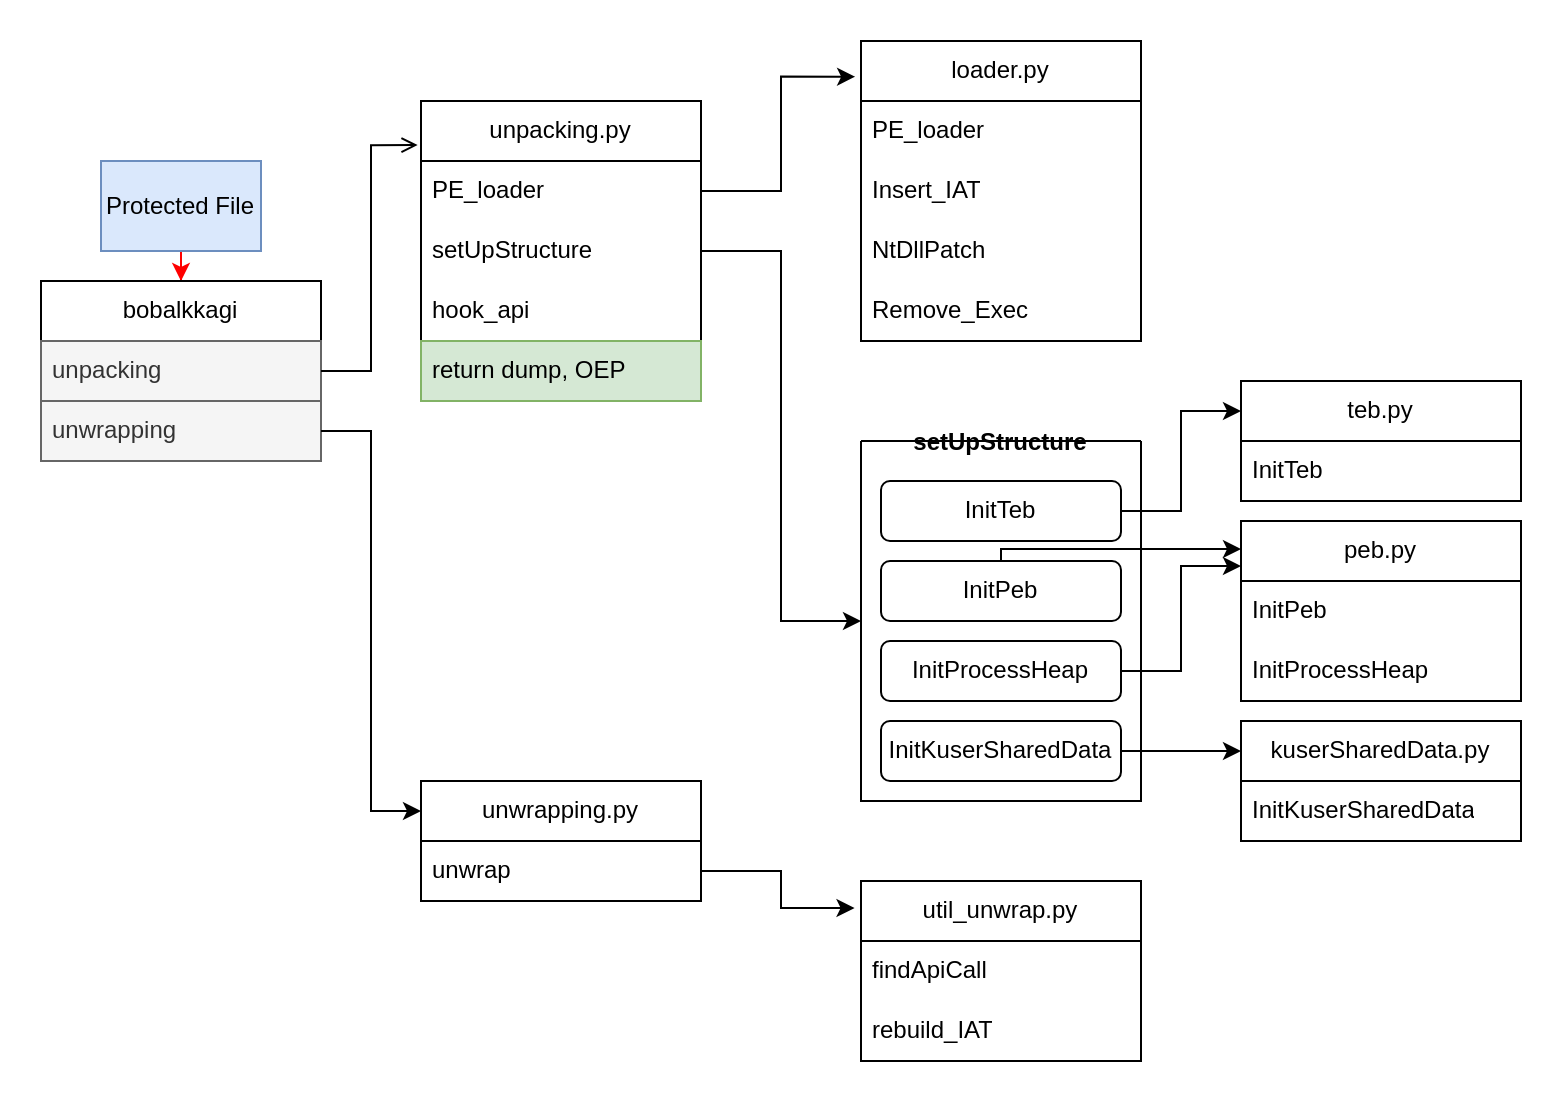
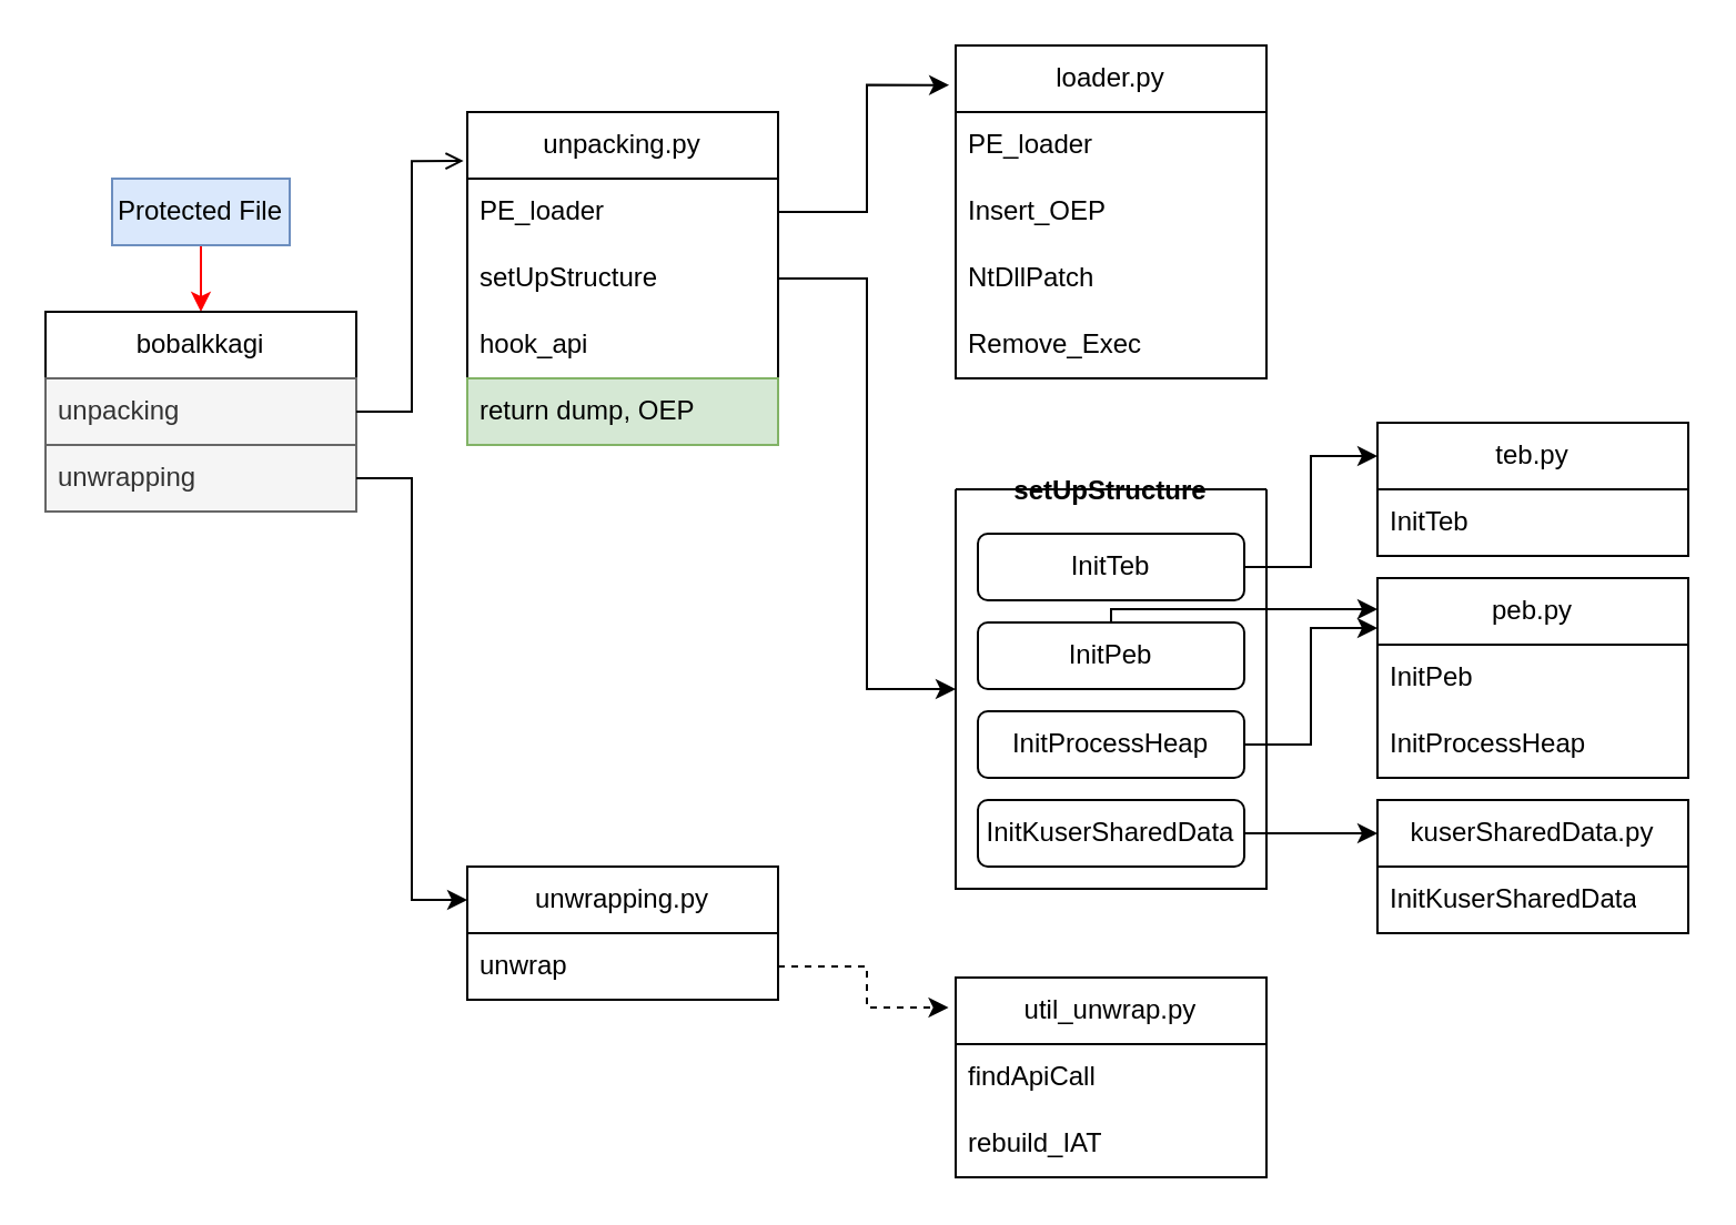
- <mxCell id="15" value="Insert_IAT" style="text;strokeColor=none;fillColor=none;align=left;verticalAlign=middle;spacingLeft=4;spacingRight=4;overflow=hidden;points=[[0,0.5],[1,0.5]];portConstraint=eastwest;rotatable=0;whiteSpace=wrap;html=1;" vertex="1" parent="13"><mxGeometry y="60" width="140" height="30" as="geometry" /></mxCell>
+ <mxCell id="15" value="Insert_OEP" style="text;strokeColor=none;fillColor=none;align=left;verticalAlign=middle;spacingLeft=4;spacingRight=4;overflow=hidden;points=[[0,0.5],[1,0.5]];portConstraint=eastwest;rotatable=0;whiteSpace=wrap;html=1;" vertex="1" parent="13"><mxGeometry y="60" width="140" height="30" as="geometry" /></mxCell>
- <mxCell id="3" value="Protected File" style="rounded=0;whiteSpace=wrap;html=1;fillColor=#dae8fc;strokeColor=#6c8ebf;" vertex="1" parent="1"><mxGeometry x="50" y="80" width="80" height="45" as="geometry" /></mxCell>
+ <mxCell id="3" value="Protected File" style="rounded=0;whiteSpace=wrap;html=1;fillColor=#dae8fc;strokeColor=#6c8ebf;" vertex="1" parent="1"><mxGeometry x="50" y="80" width="80" height="30" as="geometry" /></mxCell>
- <mxCell id="42" style="edgeStyle=orthogonalEdgeStyle;rounded=0;orthogonalLoop=1;jettySize=auto;html=1;entryX=-0.023;entryY=0.15;entryDx=0;entryDy=0;entryPerimeter=0;" edge="1" parent="1" source="37" target="39"><mxGeometry relative="1" as="geometry" /></mxCell>
+ <mxCell id="42" style="edgeStyle=orthogonalEdgeStyle;rounded=0;orthogonalLoop=1;jettySize=auto;html=1;entryX=-0.023;entryY=0.15;entryDx=0;entryDy=0;entryPerimeter=0;dashed=1;" edge="1" parent="1" source="37" target="39"><mxGeometry relative="1" as="geometry" /></mxCell>
